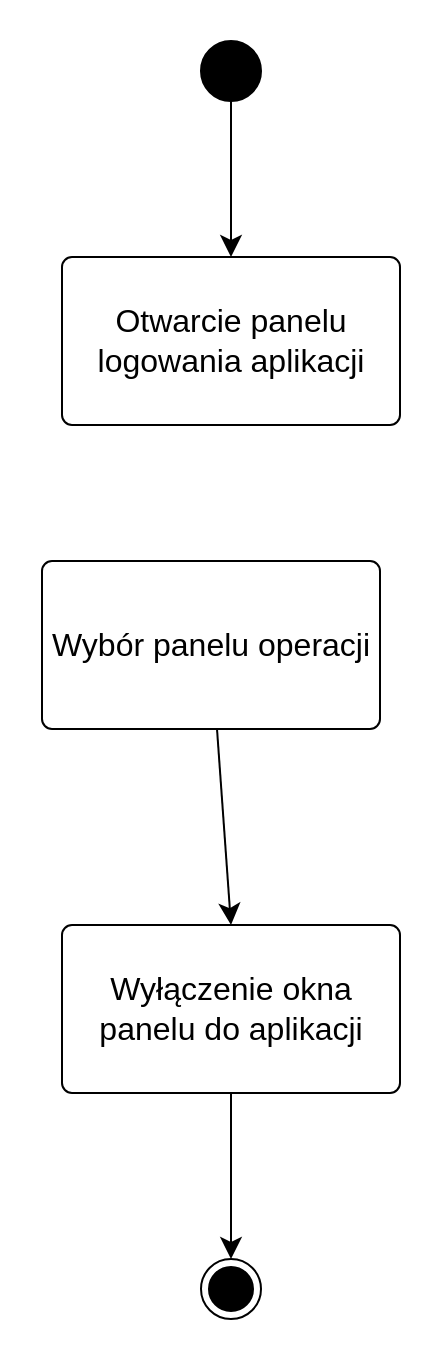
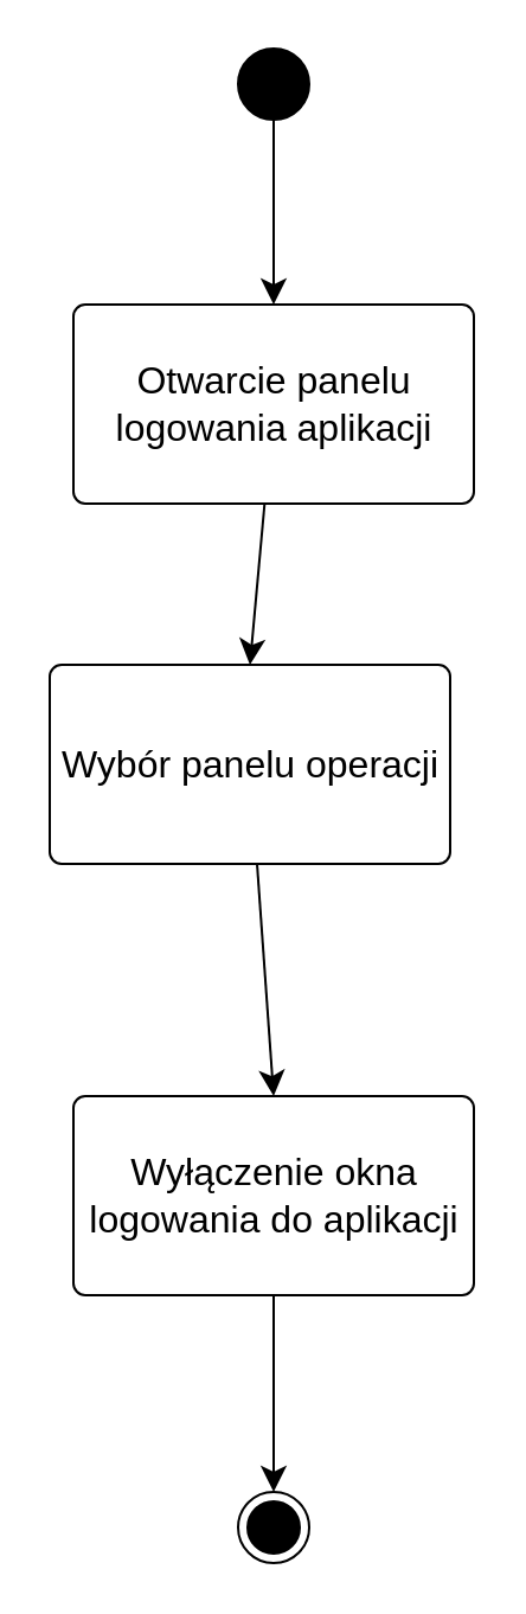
+ <mxCell id="4" style="edgeStyle=none;curved=1;rounded=0;orthogonalLoop=1;jettySize=auto;html=1;entryX=0.5;entryY=0;entryDx=0;entryDy=0;fontSize=12;startSize=8;endSize=8;" edge="1" parent="1" source="5" target="7"><mxGeometry relative="1" as="geometry" /></mxCell>
- <mxCell id="9" value="Wyłączenie okna panelu do aplikacji" style="html=1;align=center;verticalAlign=middle;rounded=1;absoluteArcSize=1;arcSize=10;dashed=0;whiteSpace=wrap;fontSize=16;horizontal=1;" vertex="1" parent="1"><mxGeometry x="30.5" y="462" width="169" height="84" as="geometry" /></mxCell>
+ <mxCell id="9" value="Wyłączenie okna logowania do aplikacji" style="html=1;align=center;verticalAlign=middle;rounded=1;absoluteArcSize=1;arcSize=10;dashed=0;whiteSpace=wrap;fontSize=16;horizontal=1;" vertex="1" parent="1"><mxGeometry x="30.5" y="462" width="169" height="84" as="geometry" /></mxCell>
